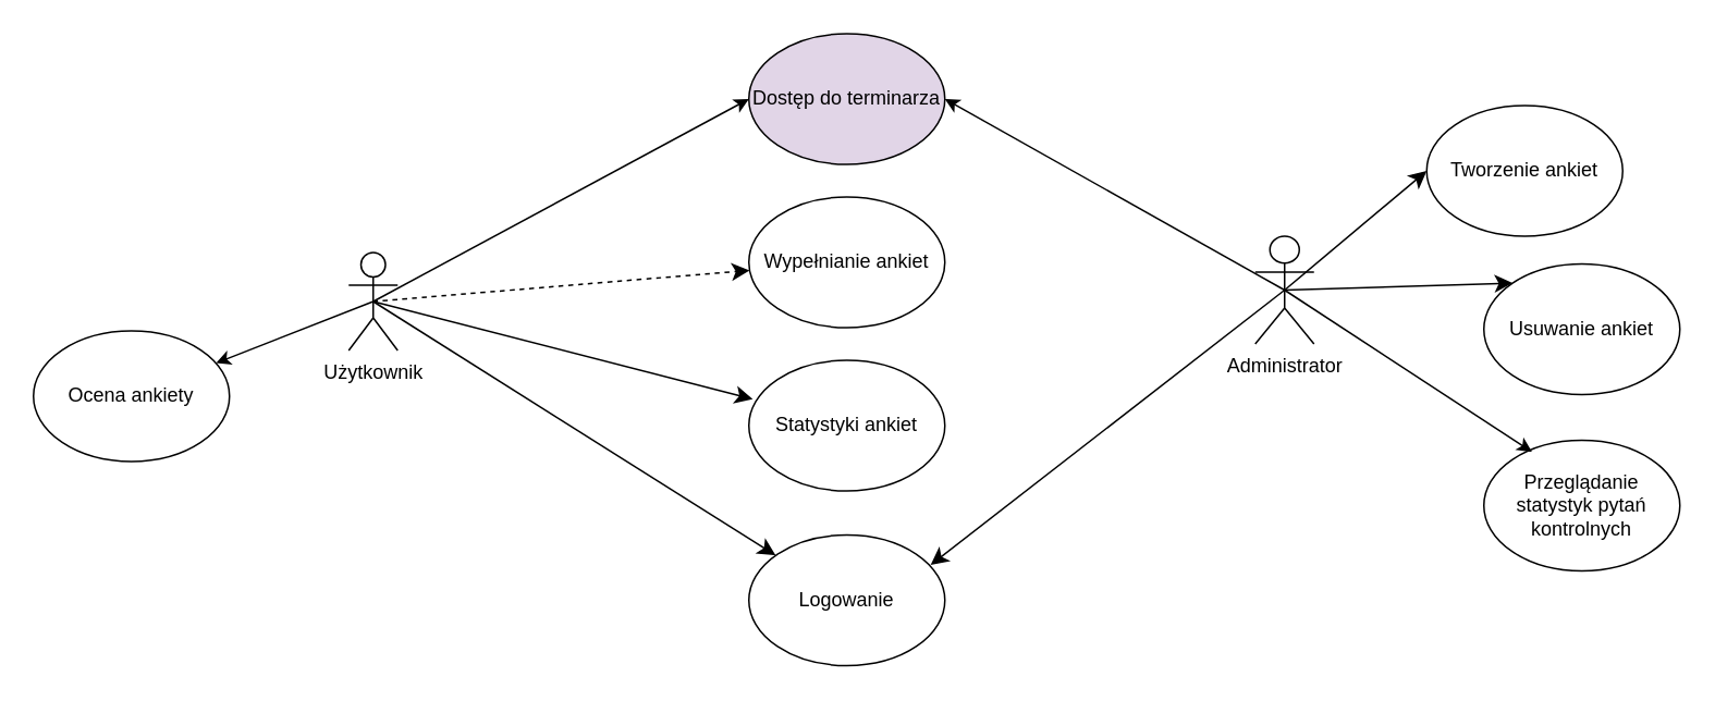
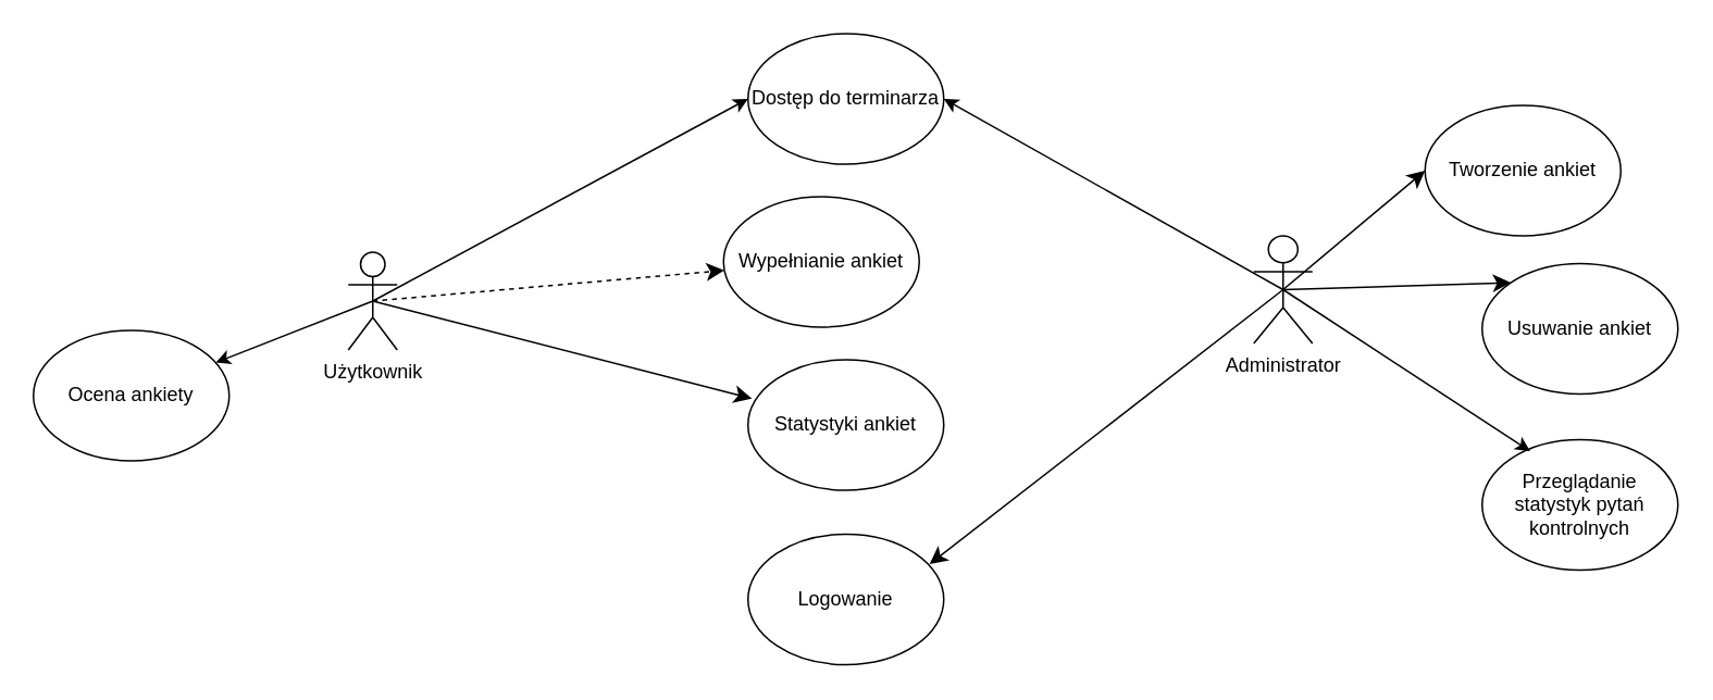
- <mxCell id="19" value="Dostęp do terminarza" style="ellipse;whiteSpace=wrap;html=1;fillColor=#e1d5e7;" vertex="1" parent="1"><mxGeometry x="458" y="20" width="120" height="80" as="geometry" /></mxCell>
+ <mxCell id="19" value="Dostęp do terminarza" style="ellipse;whiteSpace=wrap;html=1;" vertex="1" parent="1"><mxGeometry x="458" y="20" width="120" height="80" as="geometry" /></mxCell>
- <mxCell id="8" value="Wypełnianie ankiet" style="ellipse;whiteSpace=wrap;html=1;" parent="1" vertex="1"><mxGeometry x="458" y="120" width="120" height="80" as="geometry" /></mxCell>
+ <mxCell id="8" value="Wypełnianie ankiet" style="ellipse;whiteSpace=wrap;html=1;" parent="1" vertex="1"><mxGeometry x="443" y="120" width="120" height="80" as="geometry" /></mxCell>
- <mxCell id="6" value="" style="endArrow=classic;html=1;rounded=0;fontSize=12;startSize=8;endSize=8;curved=1;exitX=0.5;exitY=0.5;exitDx=0;exitDy=0;exitPerimeter=0;" parent="1" source="3" target="10" edge="1"><mxGeometry width="50" height="50" relative="1" as="geometry"><mxPoint x="293" y="229" as="sourcePoint" /><mxPoint x="442" y="235" as="targetPoint" /></mxGeometry></mxCell>
